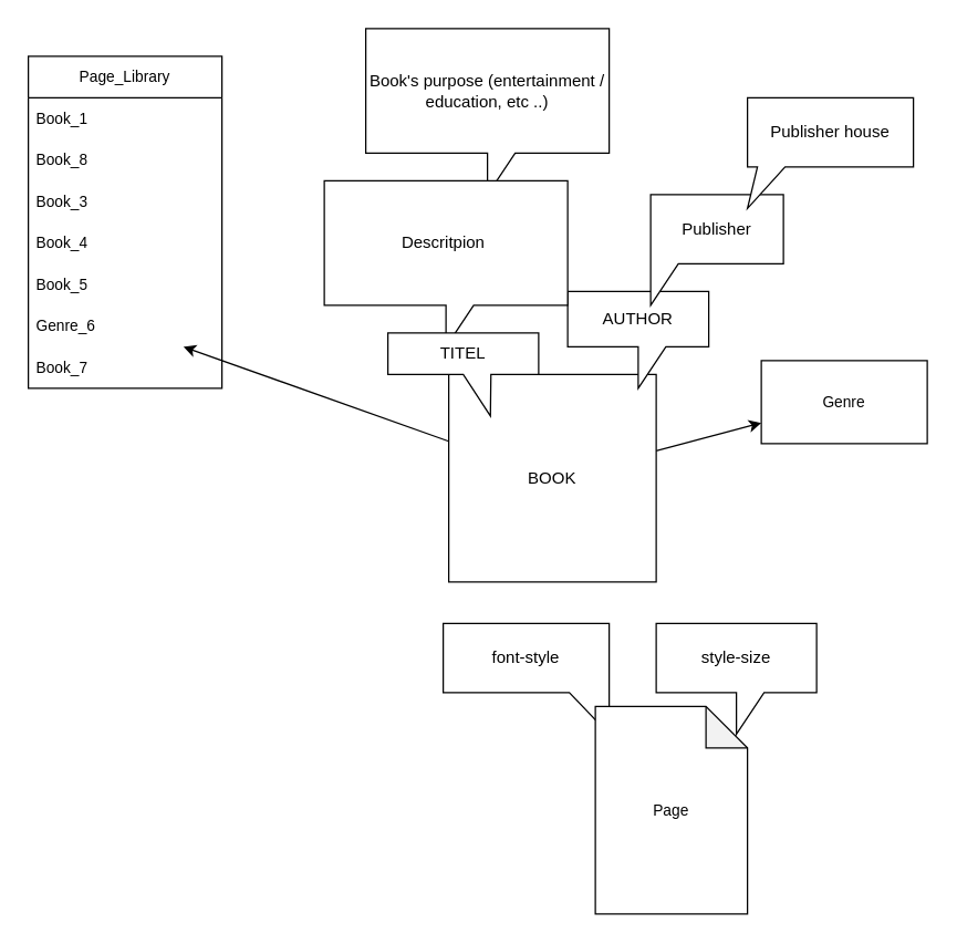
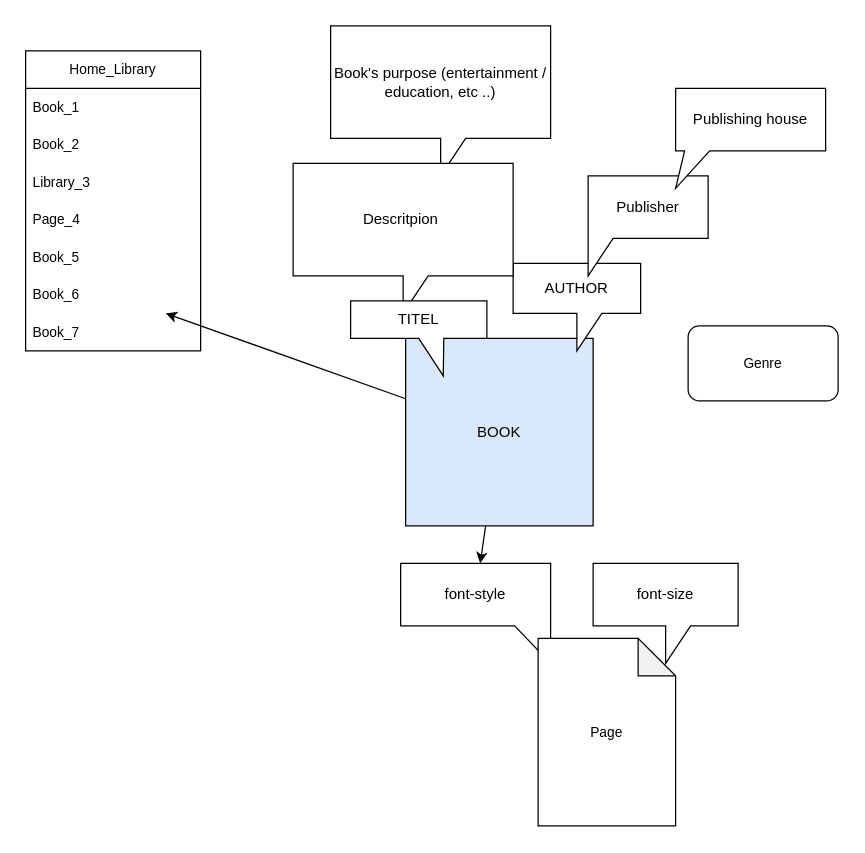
- <mxCell id="13" value="Page_Library" style="swimlane;fontStyle=0;childLayout=stackLayout;horizontal=1;startSize=30;horizontalStack=0;resizeParent=1;resizeParentMax=0;resizeLast=0;collapsible=1;marginBottom=0;whiteSpace=wrap;html=1;fontSize=11;" parent="1" vertex="1"><mxGeometry x="20" y="40" width="140" height="240" as="geometry" /></mxCell>
+ <mxCell id="13" value="Home_Library" style="swimlane;fontStyle=0;childLayout=stackLayout;horizontal=1;startSize=30;horizontalStack=0;resizeParent=1;resizeParentMax=0;resizeLast=0;collapsible=1;marginBottom=0;whiteSpace=wrap;html=1;fontSize=11;" parent="1" vertex="1"><mxGeometry x="20" y="40" width="140" height="240" as="geometry" /></mxCell>
- <mxCell id="12" value="Publisher house" style="shape=callout;whiteSpace=wrap;html=1;perimeter=calloutPerimeter;size=30;position=0.06;position2=0;" parent="1" vertex="1"><mxGeometry x="540" y="70" width="120" height="80" as="geometry" /></mxCell>
+ <mxCell id="12" value="Publishing house" style="shape=callout;whiteSpace=wrap;html=1;perimeter=calloutPerimeter;size=30;position=0.06;position2=0;" parent="1" vertex="1"><mxGeometry x="540" y="70" width="120" height="80" as="geometry" /></mxCell>
- <mxCell id="15" value="Book_8" style="text;strokeColor=none;fillColor=none;align=left;verticalAlign=middle;spacingLeft=4;spacingRight=4;overflow=hidden;points=[[0,0.5],[1,0.5]];portConstraint=eastwest;rotatable=0;whiteSpace=wrap;html=1;fontSize=11;" parent="13" vertex="1"><mxGeometry y="60" width="140" height="30" as="geometry" /></mxCell>
+ <mxCell id="15" value="Book_2" style="text;strokeColor=none;fillColor=none;align=left;verticalAlign=middle;spacingLeft=4;spacingRight=4;overflow=hidden;points=[[0,0.5],[1,0.5]];portConstraint=eastwest;rotatable=0;whiteSpace=wrap;html=1;fontSize=11;" parent="13" vertex="1"><mxGeometry y="60" width="140" height="30" as="geometry" /></mxCell>
- <mxCell id="16" value="Book_3" style="text;strokeColor=none;fillColor=none;align=left;verticalAlign=middle;spacingLeft=4;spacingRight=4;overflow=hidden;points=[[0,0.5],[1,0.5]];portConstraint=eastwest;rotatable=0;whiteSpace=wrap;html=1;fontSize=11;" parent="13" vertex="1"><mxGeometry y="90" width="140" height="30" as="geometry" /></mxCell>
+ <mxCell id="16" value="Library_3" style="text;strokeColor=none;fillColor=none;align=left;verticalAlign=middle;spacingLeft=4;spacingRight=4;overflow=hidden;points=[[0,0.5],[1,0.5]];portConstraint=eastwest;rotatable=0;whiteSpace=wrap;html=1;fontSize=11;" parent="13" vertex="1"><mxGeometry y="90" width="140" height="30" as="geometry" /></mxCell>
- <mxCell id="17" value="Book_4" style="text;strokeColor=none;fillColor=none;align=left;verticalAlign=middle;spacingLeft=4;spacingRight=4;overflow=hidden;points=[[0,0.5],[1,0.5]];portConstraint=eastwest;rotatable=0;whiteSpace=wrap;html=1;fontSize=11;" parent="13" vertex="1"><mxGeometry y="120" width="140" height="30" as="geometry" /></mxCell>
+ <mxCell id="17" value="Page_4" style="text;strokeColor=none;fillColor=none;align=left;verticalAlign=middle;spacingLeft=4;spacingRight=4;overflow=hidden;points=[[0,0.5],[1,0.5]];portConstraint=eastwest;rotatable=0;whiteSpace=wrap;html=1;fontSize=11;" parent="13" vertex="1"><mxGeometry y="120" width="140" height="30" as="geometry" /></mxCell>
- <mxCell id="19" value="Genre_6" style="text;strokeColor=none;fillColor=none;align=left;verticalAlign=middle;spacingLeft=4;spacingRight=4;overflow=hidden;points=[[0,0.5],[1,0.5]];portConstraint=eastwest;rotatable=0;whiteSpace=wrap;html=1;fontSize=11;" parent="13" vertex="1"><mxGeometry y="180" width="140" height="30" as="geometry" /></mxCell>
+ <mxCell id="19" value="Book_6" style="text;strokeColor=none;fillColor=none;align=left;verticalAlign=middle;spacingLeft=4;spacingRight=4;overflow=hidden;points=[[0,0.5],[1,0.5]];portConstraint=eastwest;rotatable=0;whiteSpace=wrap;html=1;fontSize=11;" parent="13" vertex="1"><mxGeometry y="180" width="140" height="30" as="geometry" /></mxCell>
- <mxCell id="22" value="Genre" style="whiteSpace=wrap;html=1;fontSize=11;rounded=0;" parent="1" vertex="1"><mxGeometry x="550" y="260" width="120" height="60" as="geometry" /></mxCell>
+ <mxCell id="22" value="Genre" style="rounded=1;whiteSpace=wrap;html=1;fontSize=11;" parent="1" vertex="1"><mxGeometry x="550" y="260" width="120" height="60" as="geometry" /></mxCell>
- <mxCell id="2" style="edgeStyle=none;html=1;entryX=0;entryY=0.75;entryDx=0;entryDy=0;fontSize=11;" parent="1" source="4" target="22" edge="1"><mxGeometry relative="1" as="geometry" /></mxCell>
+ <mxCell id="2" style="edgeStyle=none;html=1;fontSize=11;" parent="1" source="4" target="6" edge="1"><mxGeometry relative="1" as="geometry" /></mxCell>
- <mxCell id="4" value="BOOK" style="whiteSpace=wrap;html=1;aspect=fixed;" parent="1" vertex="1"><mxGeometry x="324" y="270" width="150" height="150" as="geometry" /></mxCell>
+ <mxCell id="4" value="BOOK" style="whiteSpace=wrap;html=1;aspect=fixed;fillColor=#dae8fc;" parent="1" vertex="1"><mxGeometry x="324" y="270" width="150" height="150" as="geometry" /></mxCell>
- <mxCell id="11" value="style-size" style="shape=callout;whiteSpace=wrap;html=1;perimeter=calloutPerimeter;" parent="1" vertex="1"><mxGeometry x="474" y="450" width="116" height="80" as="geometry" /></mxCell>
+ <mxCell id="11" value="font-size" style="shape=callout;whiteSpace=wrap;html=1;perimeter=calloutPerimeter;" parent="1" vertex="1"><mxGeometry x="474" y="450" width="116" height="80" as="geometry" /></mxCell>
